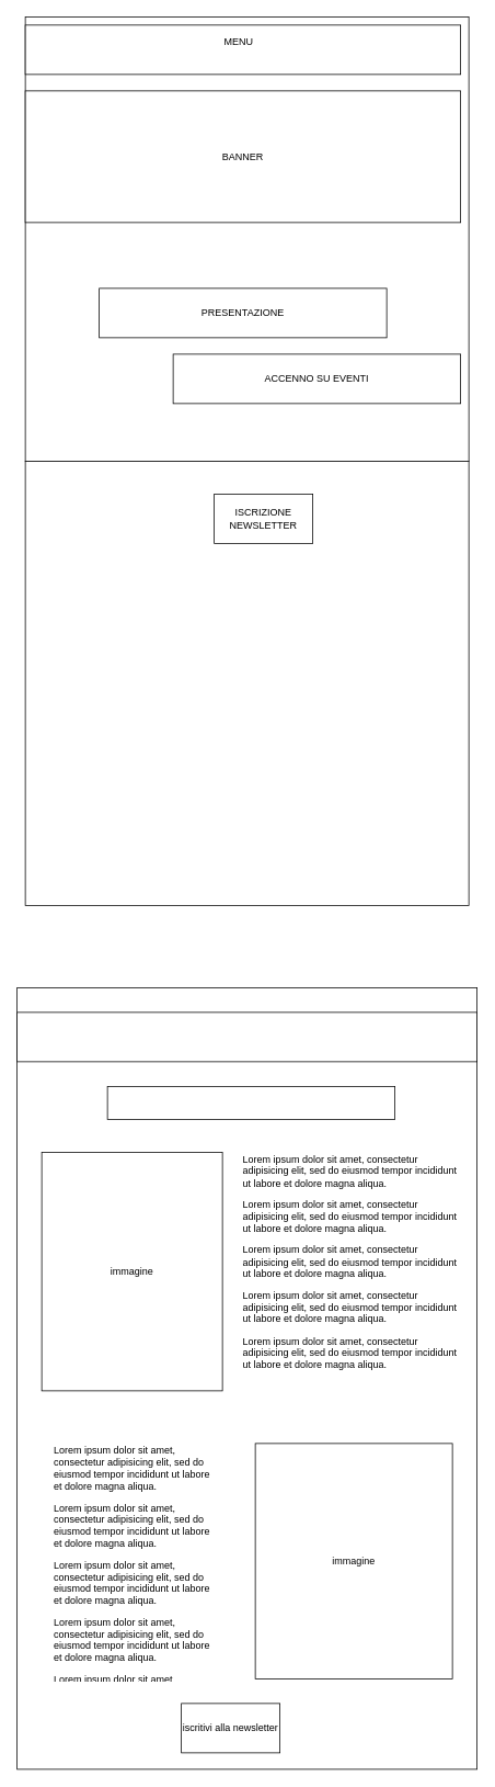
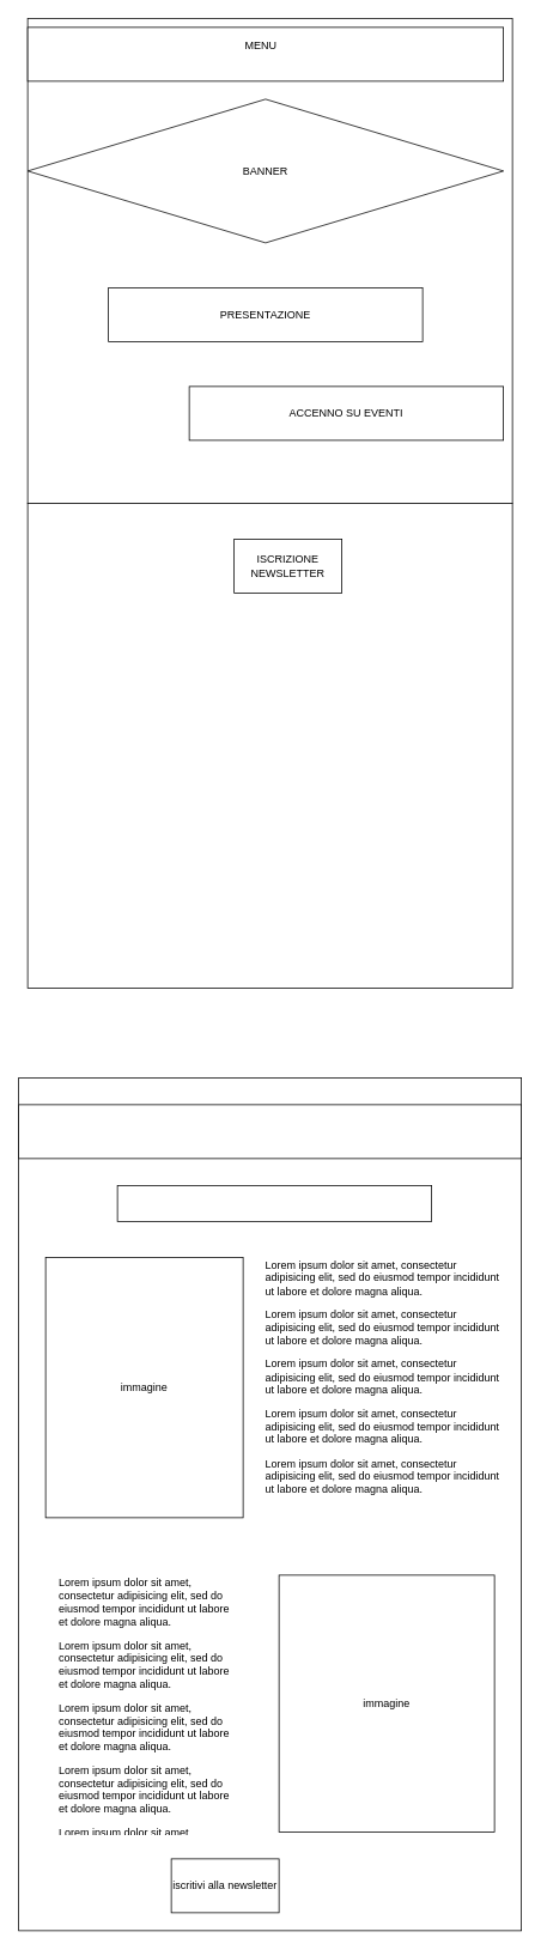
- <mxCell id="6" value="BANNER" style="rounded=0;whiteSpace=wrap;html=1;" vertex="1" parent="1"><mxGeometry x="30" y="110" width="530" height="160" as="geometry" /></mxCell>
+ <mxCell id="6" value="BANNER" style="rhombus;whiteSpace=wrap;html=1;" vertex="1" parent="1"><mxGeometry x="30" y="110" width="530" height="160" as="geometry" /></mxCell>
- <mxCell id="7" value="PRESENTAZIONE" style="rounded=0;whiteSpace=wrap;html=1;" vertex="1" parent="1"><mxGeometry x="120" y="350" width="350" height="60" as="geometry" /></mxCell>
+ <mxCell id="7" value="PRESENTAZIONE" style="rounded=0;whiteSpace=wrap;html=1;" vertex="1" parent="1"><mxGeometry x="120" y="320" width="350" height="60" as="geometry" /></mxCell>
- <mxCell id="16" value="iscritivi alla newsletter" style="rounded=0;whiteSpace=wrap;html=1;" vertex="1" parent="1"><mxGeometry x="220" y="2070" width="120" height="60" as="geometry" /></mxCell>
+ <mxCell id="16" value="iscritivi alla newsletter" style="rounded=0;whiteSpace=wrap;html=1;" vertex="1" parent="1"><mxGeometry x="190" y="2070" width="120" height="60" as="geometry" /></mxCell>
